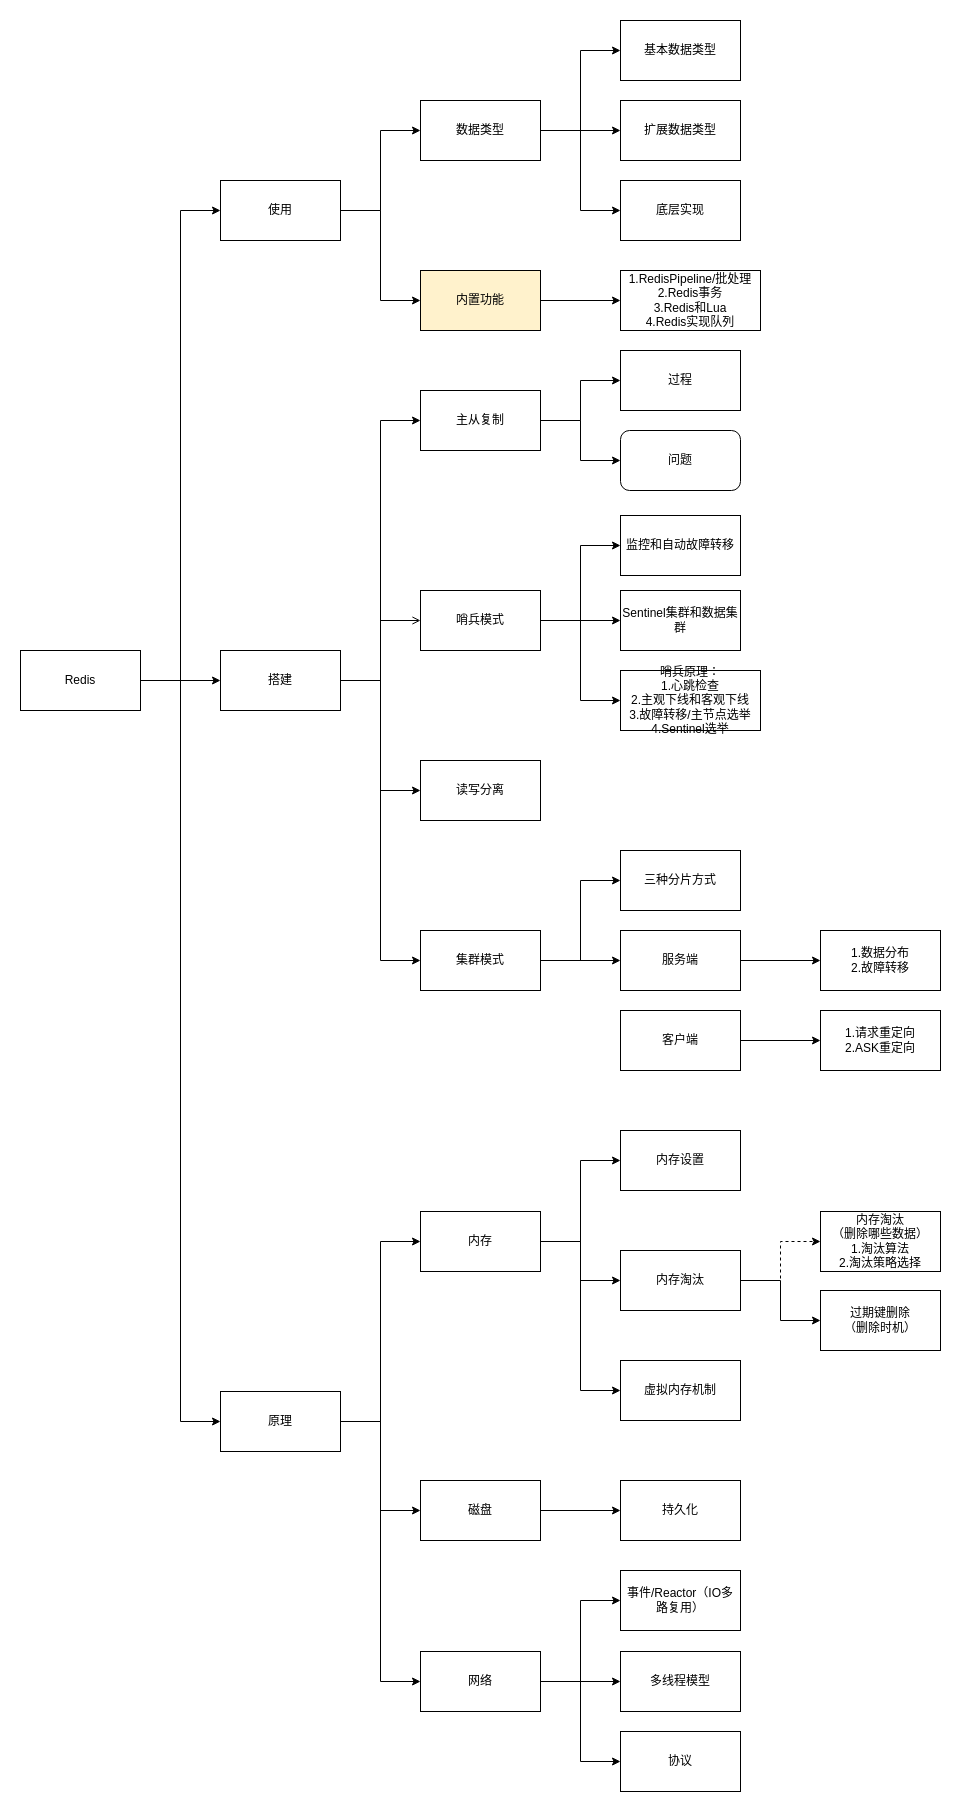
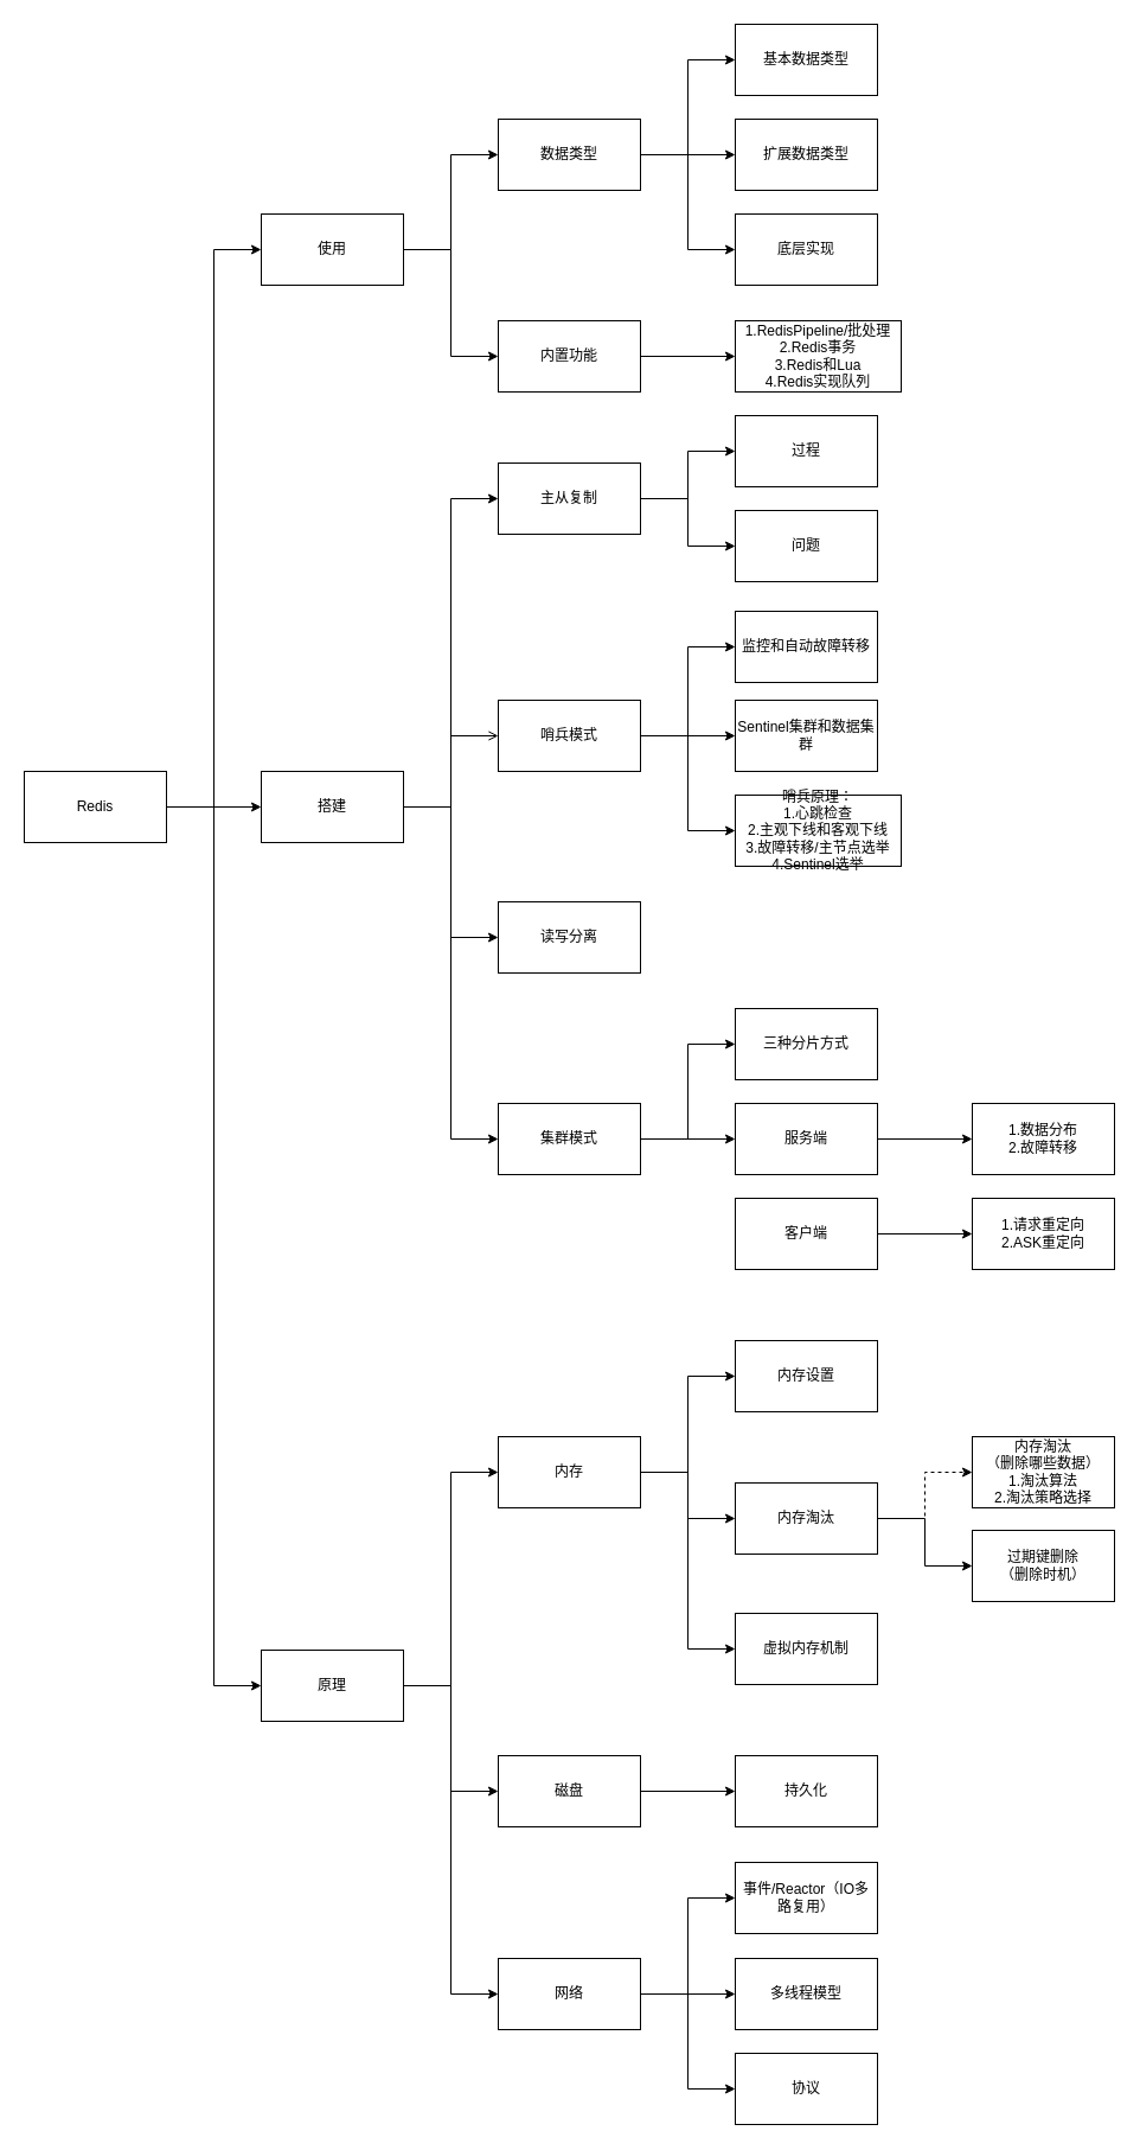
- <mxCell id="20" value="内置功能" style="rounded=0;whiteSpace=wrap;html=1;fillColor=#fff2cc;" parent="1" vertex="1"><mxGeometry x="420" y="270" width="120" height="60" as="geometry" /></mxCell>
+ <mxCell id="20" value="内置功能" style="rounded=0;whiteSpace=wrap;html=1;" parent="1" vertex="1"><mxGeometry x="420" y="270" width="120" height="60" as="geometry" /></mxCell>
- <mxCell id="37" value="问题" style="whiteSpace=wrap;html=1;rounded=1;" parent="1" vertex="1"><mxGeometry x="620" y="430" width="120" height="60" as="geometry" /></mxCell>
+ <mxCell id="37" value="问题" style="rounded=0;whiteSpace=wrap;html=1;" parent="1" vertex="1"><mxGeometry x="620" y="430" width="120" height="60" as="geometry" /></mxCell>
